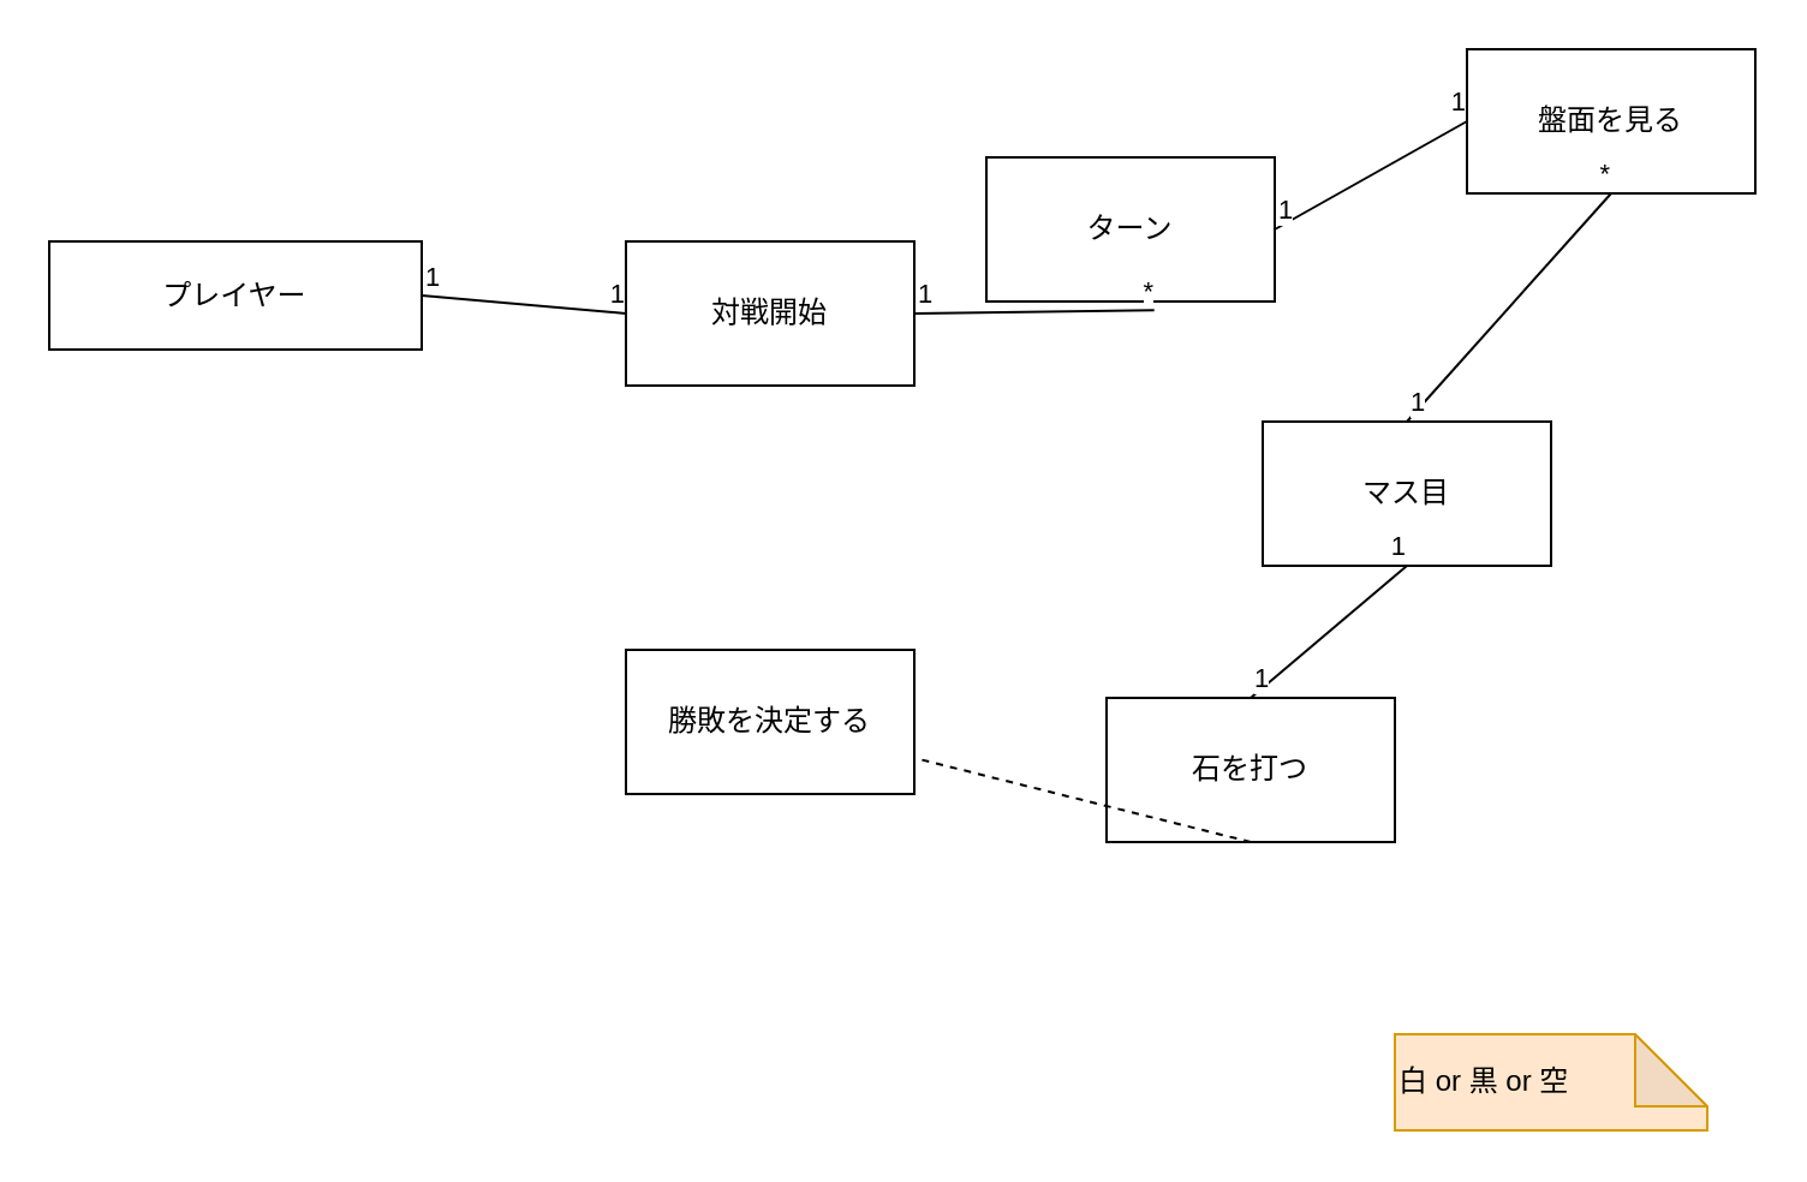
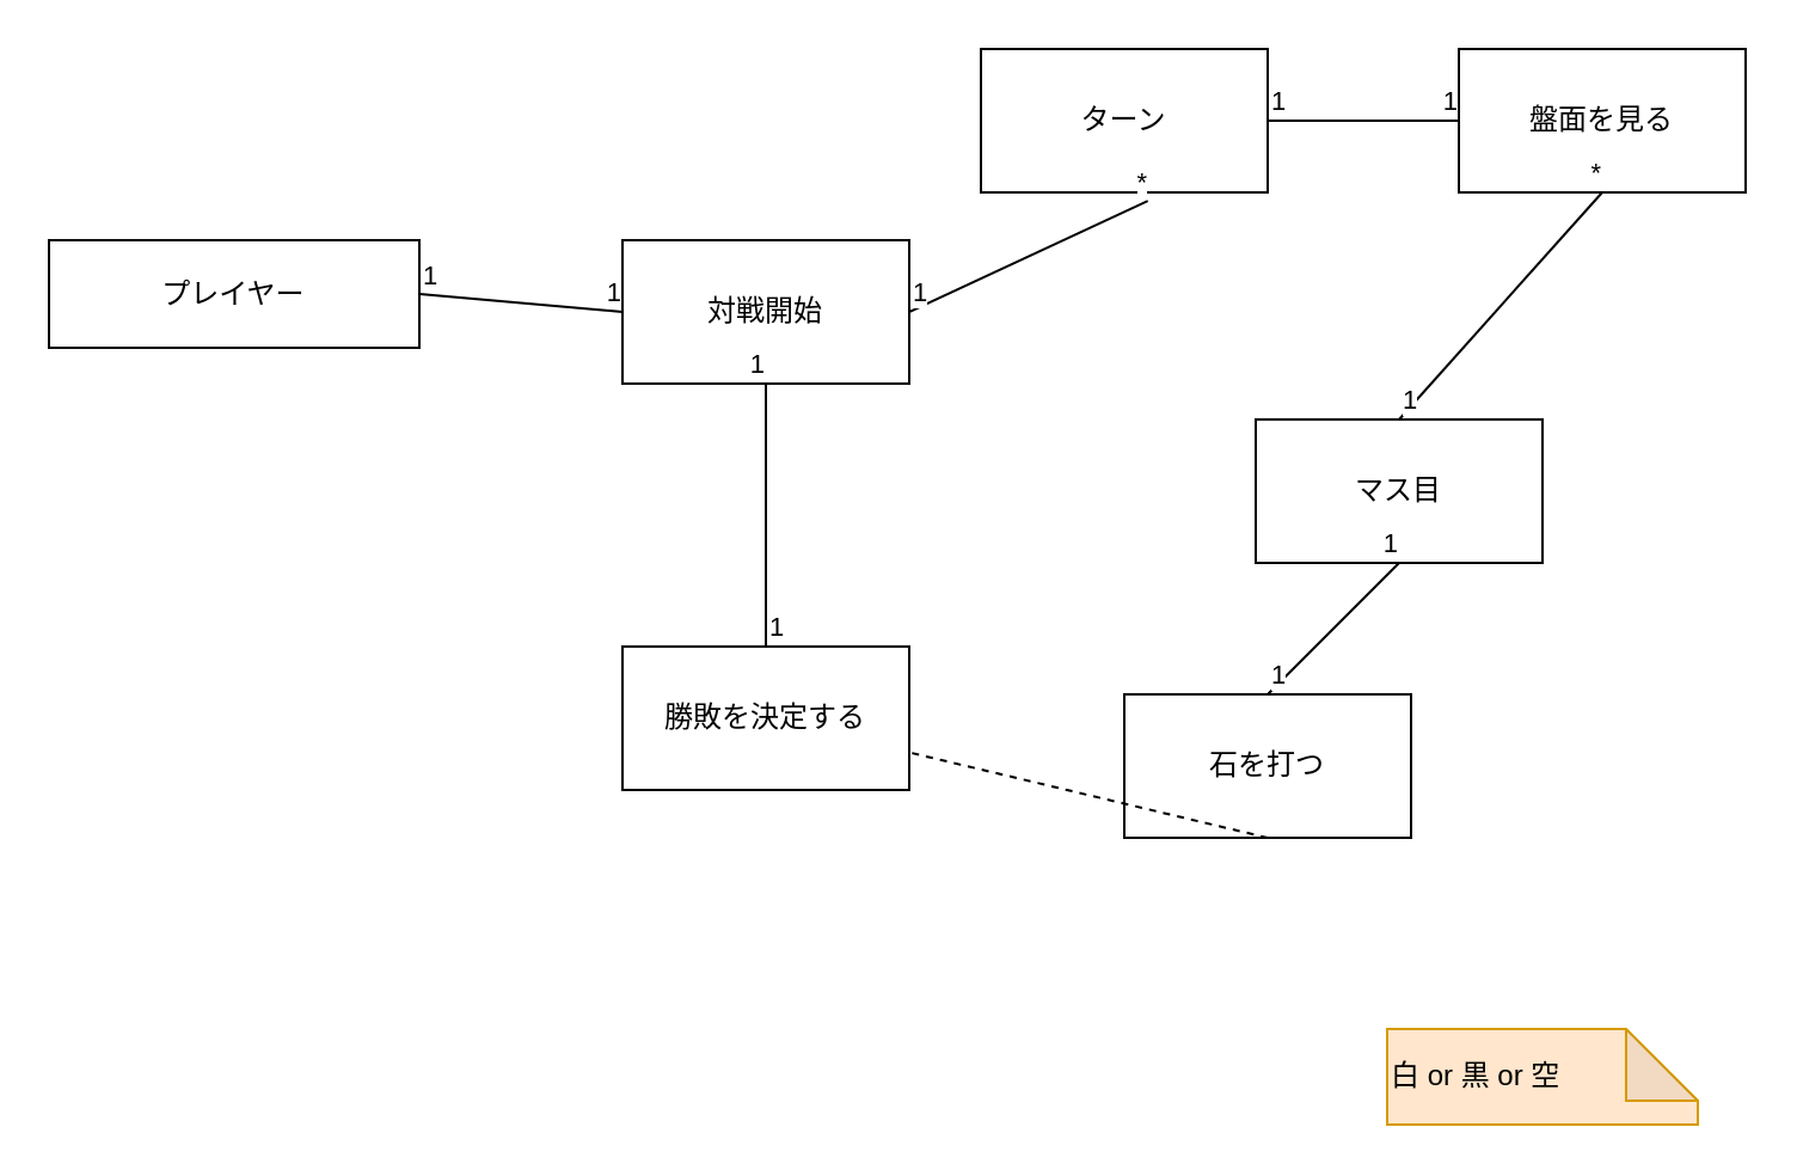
- <mxCell id="15" value="ターン" style="rounded=0;whiteSpace=wrap;html=1;" parent="1" vertex="1"><mxGeometry x="410" y="65" width="120" height="60" as="geometry" /></mxCell>
+ <mxCell id="15" value="ターン" style="rounded=0;whiteSpace=wrap;html=1;" parent="1" vertex="1"><mxGeometry x="410" y="20" width="120" height="60" as="geometry" /></mxCell>
+ <mxCell id="12" value="" style="endArrow=none;html=1;entryX=0.5;entryY=1;entryDx=0;entryDy=0;exitX=0.5;exitY=0;exitDx=0;exitDy=0;" parent="1" source="5" target="2" edge="1"><mxGeometry relative="1" as="geometry"><mxPoint x="180" y="210" as="sourcePoint" /><mxPoint x="300" y="210" as="targetPoint" /></mxGeometry></mxCell>
+ <mxCell id="13" value="1" style="edgeLabel;resizable=0;html=1;align=left;verticalAlign=bottom;" parent="12" connectable="0" vertex="1"><mxGeometry x="-1" relative="1" as="geometry" /></mxCell>
+ <mxCell id="14" value="1" style="edgeLabel;resizable=0;html=1;align=right;verticalAlign=bottom;" parent="12" connectable="0" vertex="1"><mxGeometry x="1" relative="1" as="geometry" /></mxCell>
- <mxCell id="4" value="石を打つ" style="rounded=0;whiteSpace=wrap;html=1;" parent="1" vertex="1"><mxGeometry x="460" y="290" width="120" height="60" as="geometry" /></mxCell>
+ <mxCell id="4" value="石を打つ" style="rounded=0;whiteSpace=wrap;html=1;" parent="1" vertex="1"><mxGeometry x="470" y="290" width="120" height="60" as="geometry" /></mxCell>
